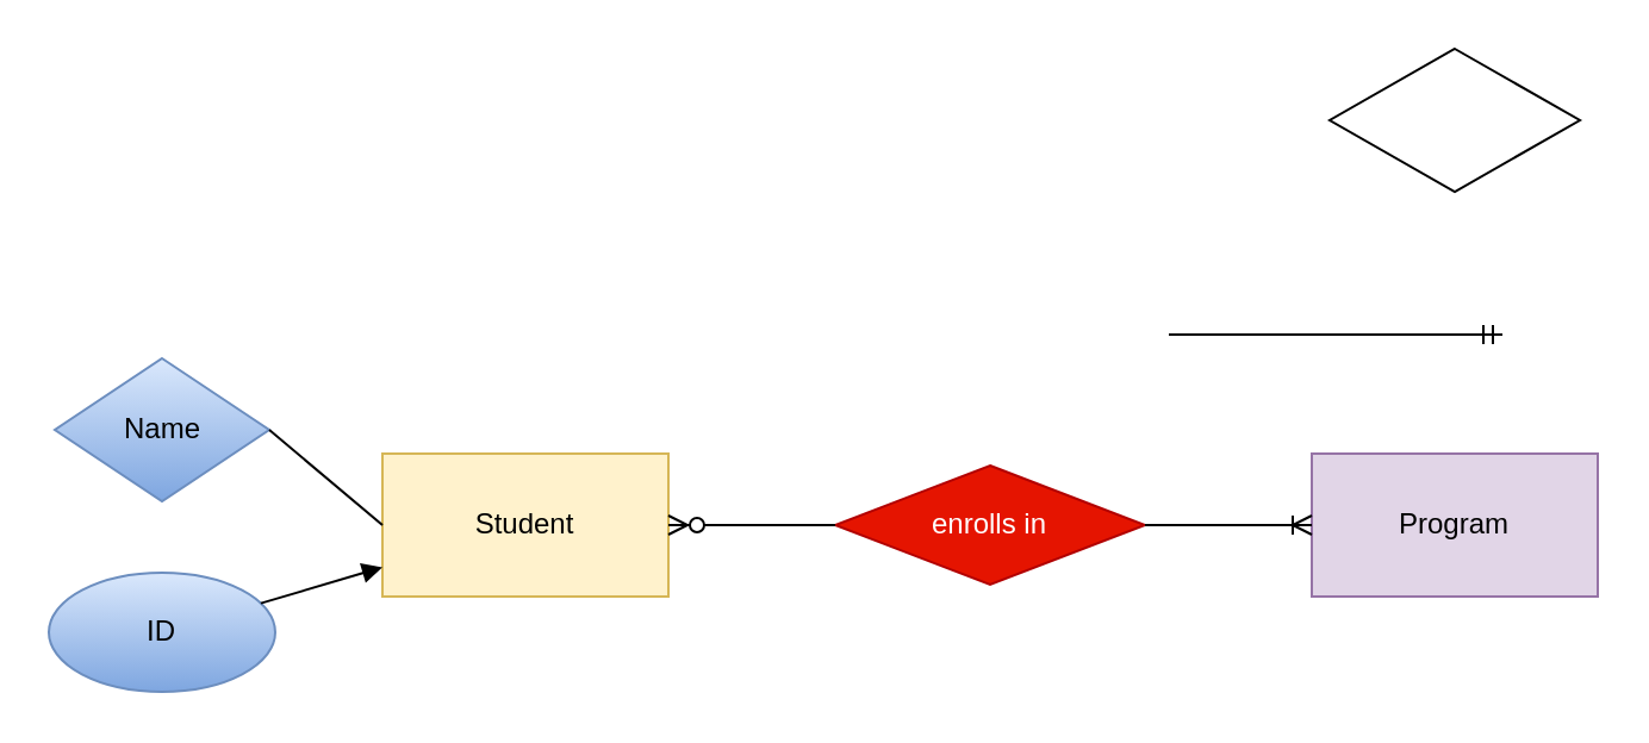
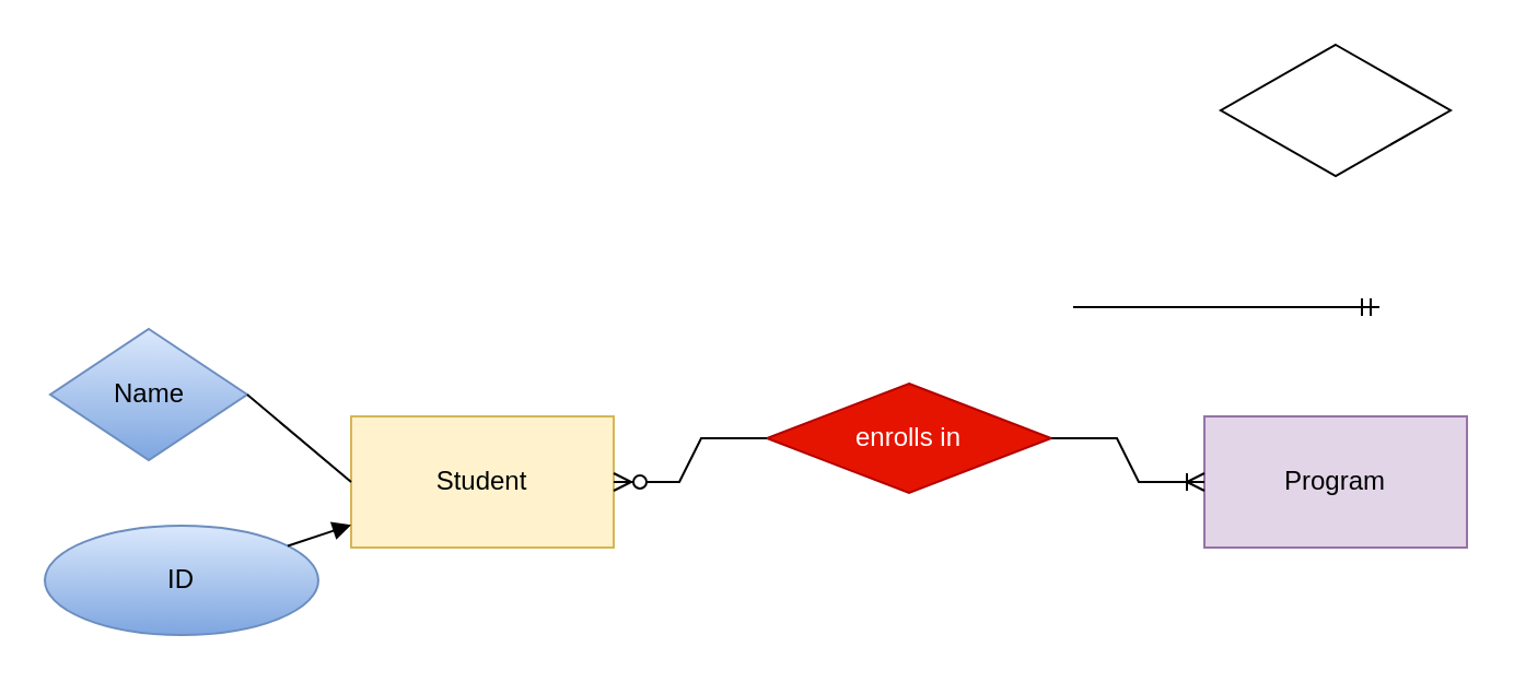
- <mxCell id="7" value="enrolls in " style="rhombus;whiteSpace=wrap;html=1;fillColor=#e51400;fontColor=#ffffff;strokeColor=#B20000;" vertex="1" parent="1"><mxGeometry x="350" y="195" width="130" height="50" as="geometry" /></mxCell>
+ <mxCell id="7" value="enrolls in " style="rhombus;whiteSpace=wrap;html=1;fillColor=#e51400;fontColor=#ffffff;strokeColor=#B20000;" vertex="1" parent="1"><mxGeometry x="350" y="175" width="130" height="50" as="geometry" /></mxCell>
- <mxCell id="5" value="ID" style="ellipse;whiteSpace=wrap;html=1;fillColor=#dae8fc;gradientColor=#7ea6e0;strokeColor=#6c8ebf;" vertex="1" parent="1"><mxGeometry x="20" y="240" width="95" height="50" as="geometry" /></mxCell>
+ <mxCell id="5" value="ID" style="ellipse;whiteSpace=wrap;html=1;fillColor=#dae8fc;gradientColor=#7ea6e0;strokeColor=#6c8ebf;" vertex="1" parent="1"><mxGeometry x="20" y="240" width="125" height="50" as="geometry" /></mxCell>
